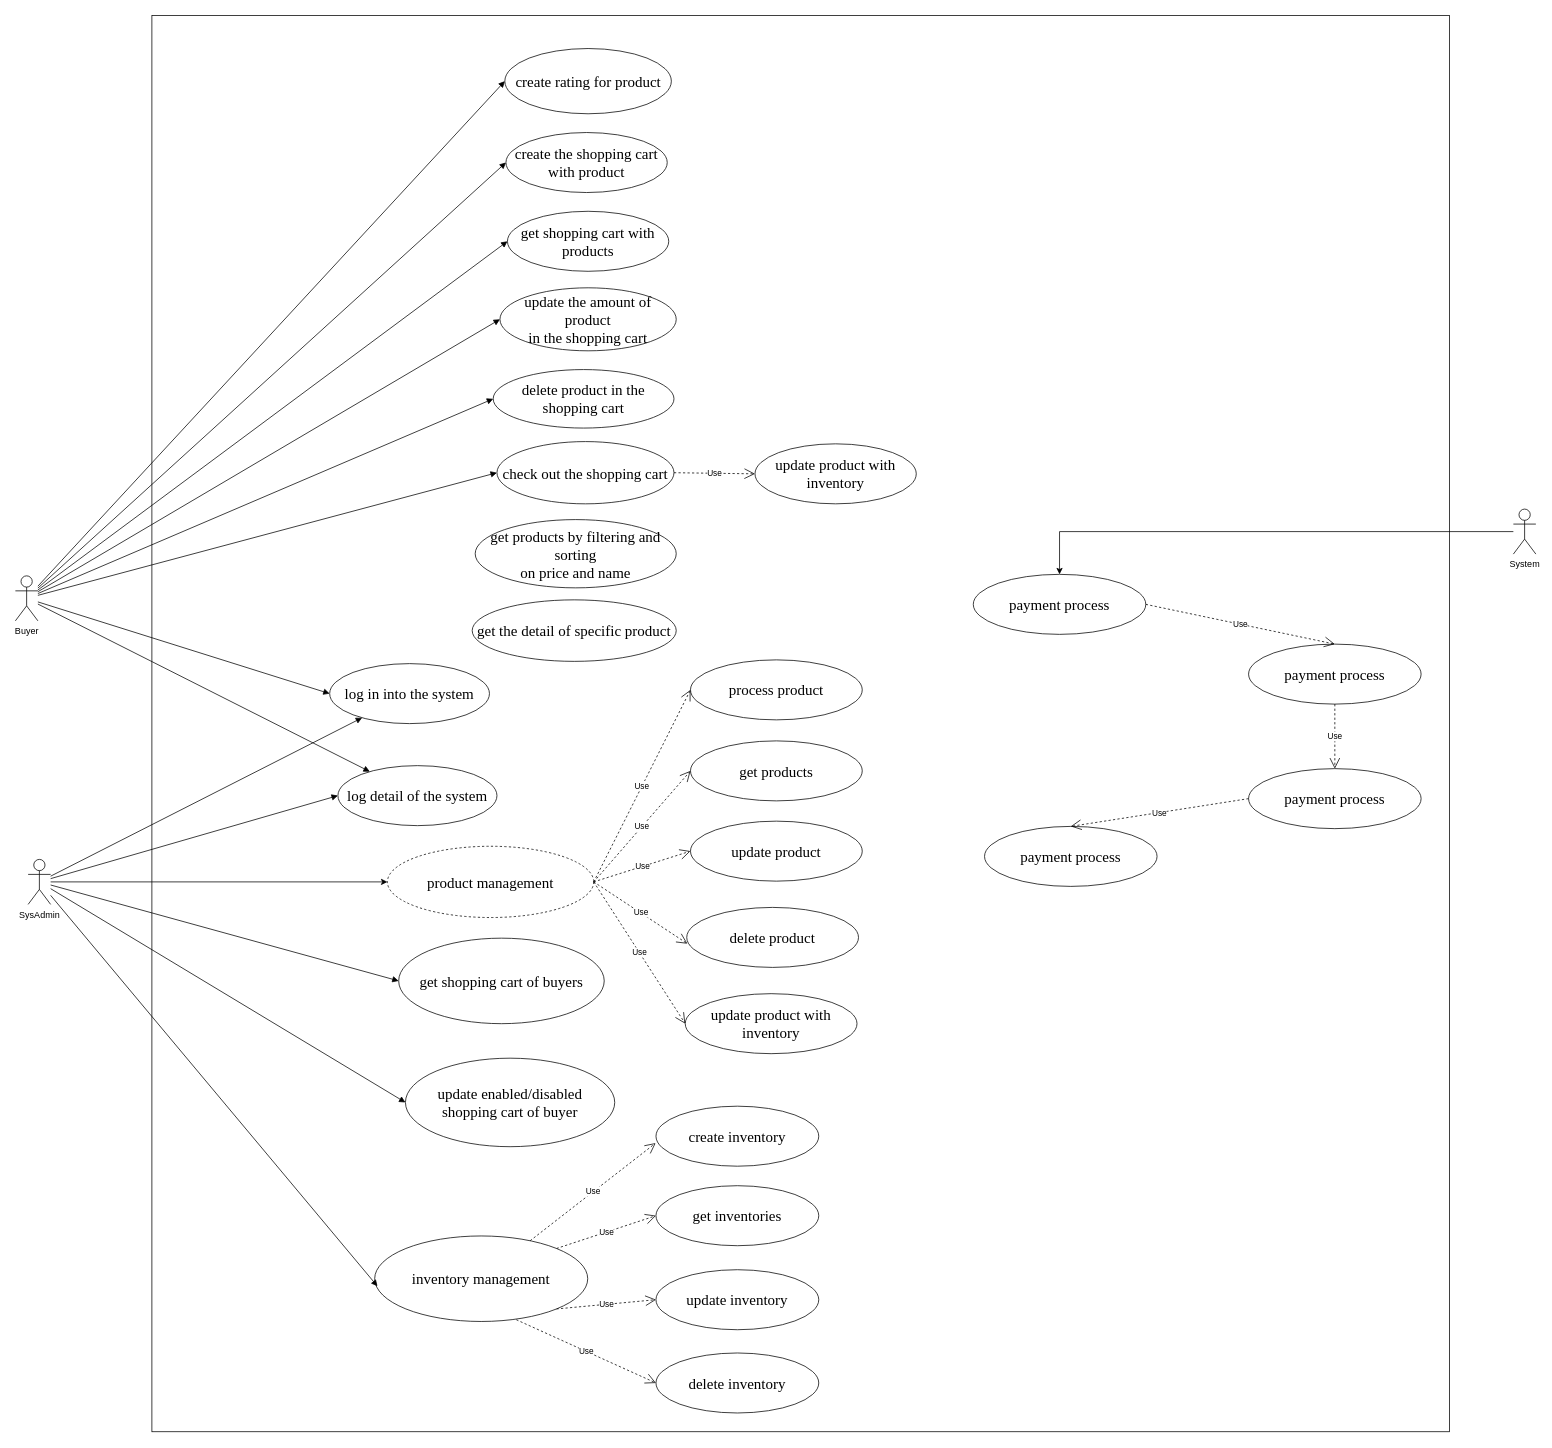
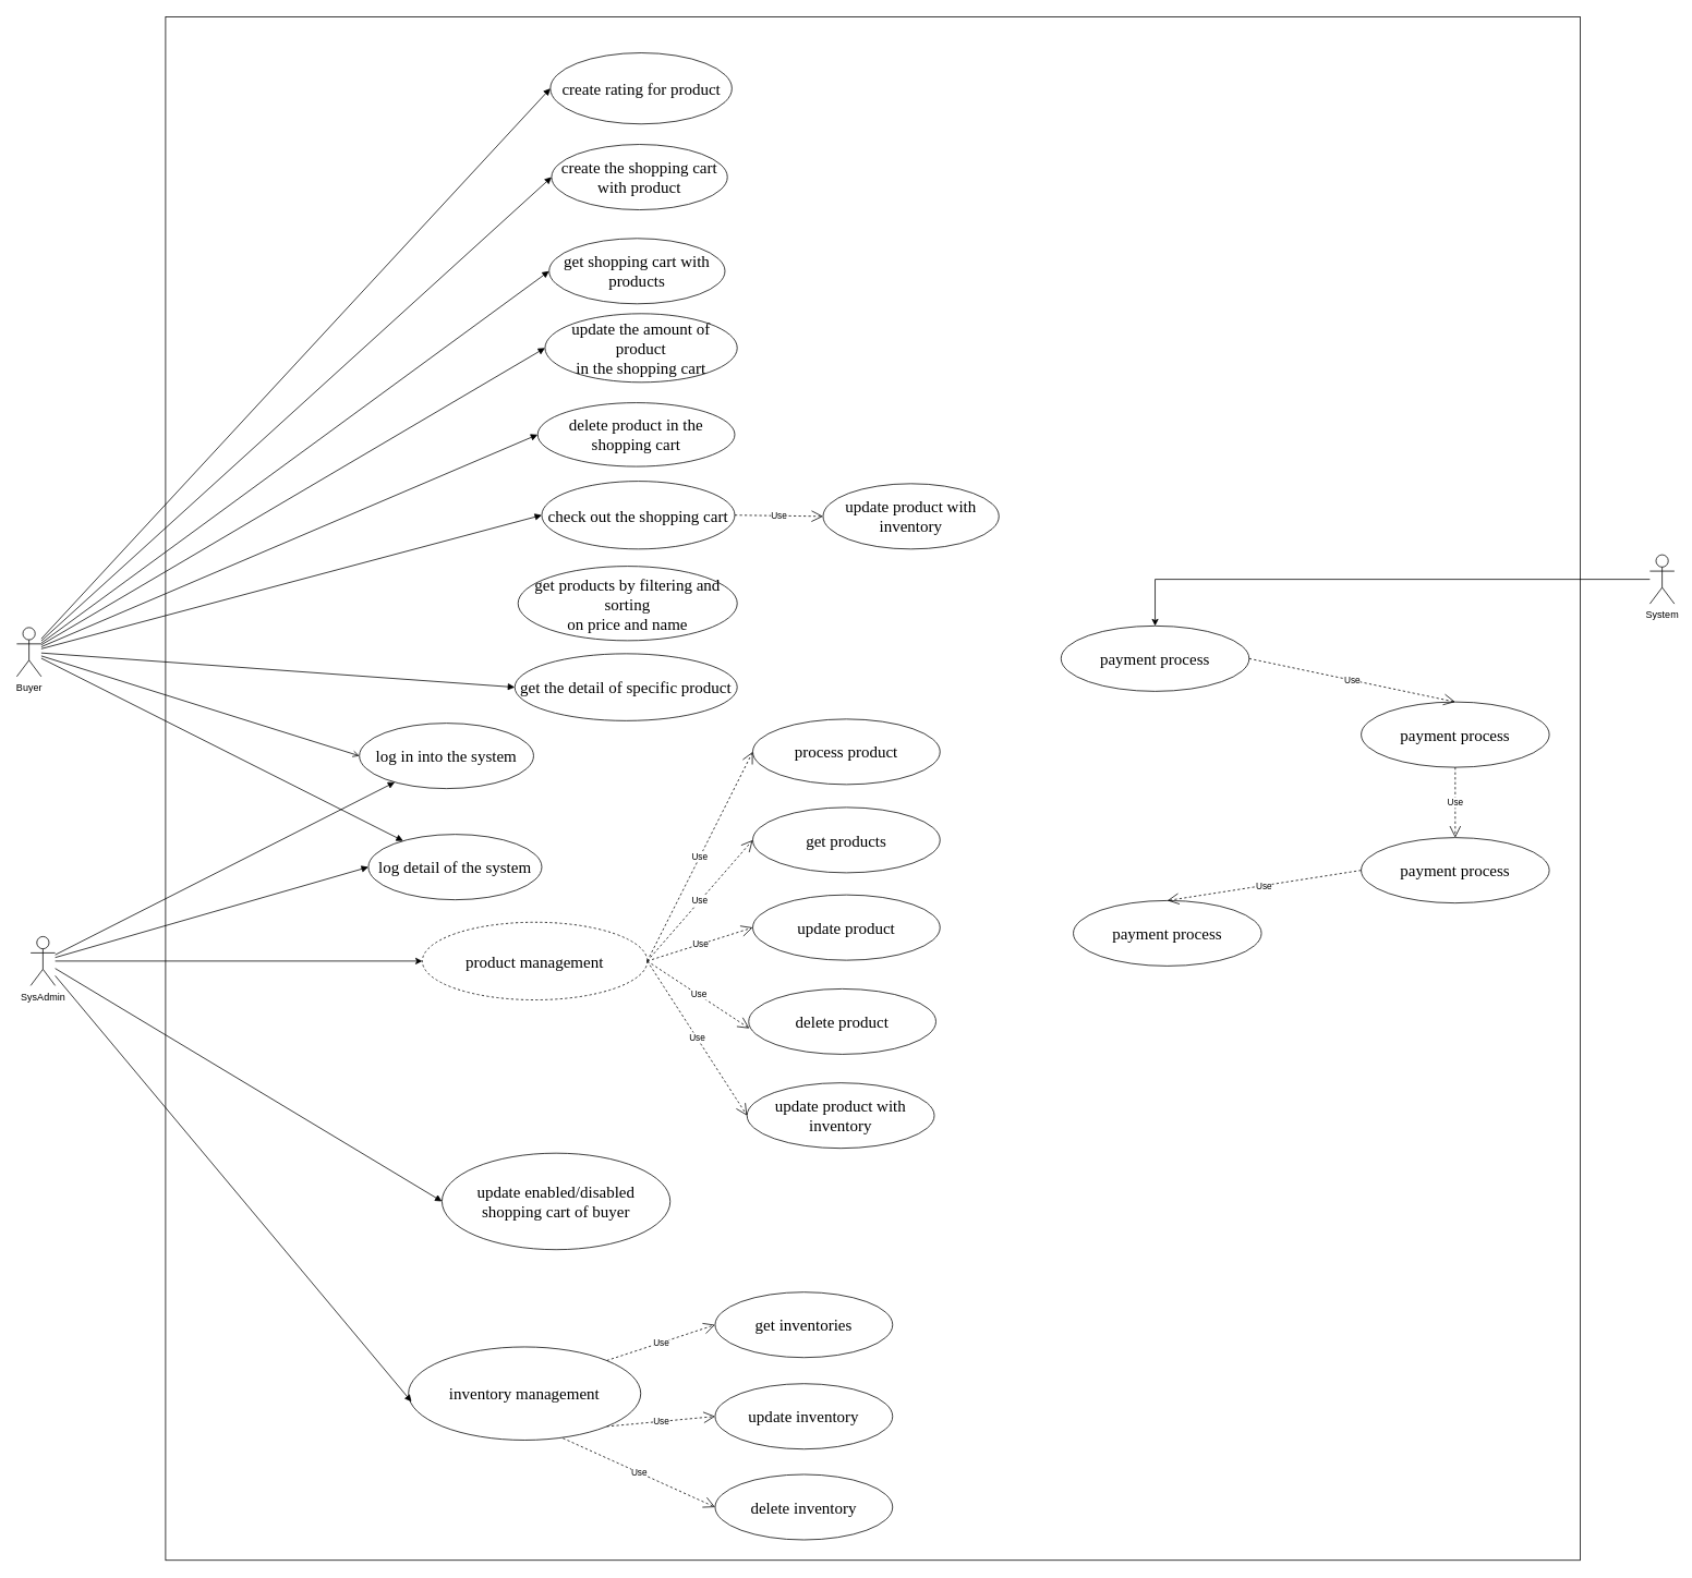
- <mxCell id="25" value="get shopping cart with products" style="ellipse;whiteSpace=wrap;html=1;verticalAlign=middle;fontFamily=Times New Roman;fontSize=20;" vertex="1" parent="1"><mxGeometry x="676" y="281" width="215" height="80" as="geometry" /></mxCell>
+ <mxCell id="25" value="get shopping cart with products" style="ellipse;whiteSpace=wrap;html=1;verticalAlign=middle;fontFamily=Times New Roman;fontSize=20;" vertex="1" parent="1"><mxGeometry x="671" y="291" width="215" height="80" as="geometry" /></mxCell>
+ <mxCell id="8" value="" style="html=1;verticalAlign=bottom;endArrow=block;curved=0;rounded=0;entryX=0;entryY=0.5;entryDx=0;entryDy=0;" edge="1" parent="1" source="3" target="7"><mxGeometry width="80" relative="1" as="geometry"><mxPoint x="397" y="594.5" as="sourcePoint" /><mxPoint x="772" y="782.5" as="targetPoint" /></mxGeometry></mxCell>
- <mxCell id="62" value="" style="html=1;verticalAlign=bottom;endArrow=block;curved=0;rounded=0;entryX=0;entryY=0.5;entryDx=0;entryDy=0;" edge="1" parent="1" source="3" target="57"><mxGeometry width="80" relative="1" as="geometry"><mxPoint x="303" y="1233" as="sourcePoint" /><mxPoint x="512" y="1128" as="targetPoint" /></mxGeometry></mxCell>
+ <mxCell id="62" value="" style="html=1;verticalAlign=bottom;endArrow=open;curved=0;rounded=0;entryX=0;entryY=0.5;entryDx=0;entryDy=0;" edge="1" parent="1" source="3" target="57"><mxGeometry width="80" relative="1" as="geometry"><mxPoint x="303" y="1233" as="sourcePoint" /><mxPoint x="512" y="1128" as="targetPoint" /></mxGeometry></mxCell>
- <mxCell id="24" value="" style="html=1;verticalAlign=bottom;endArrow=block;curved=0;rounded=0;entryX=0;entryY=0.5;entryDx=0;entryDy=0;" edge="1" parent="1" source="4" target="21"><mxGeometry width="80" relative="1" as="geometry"><mxPoint x="396" y="1188" as="sourcePoint" /><mxPoint x="600" y="1510" as="targetPoint" /></mxGeometry></mxCell>
- <mxCell id="21" value="get shopping cart of buyers" style="ellipse;whiteSpace=wrap;html=1;verticalAlign=middle;fontFamily=Times New Roman;fontSize=20;" vertex="1" parent="1"><mxGeometry x="531" y="1250" width="274" height="114" as="geometry" /></mxCell>
- <mxCell id="47" value="create inventory" style="ellipse;whiteSpace=wrap;html=1;verticalAlign=middle;fontFamily=Times New Roman;fontSize=20;" vertex="1" parent="1"><mxGeometry x="874" y="1474" width="217" height="80" as="geometry" /></mxCell>
- <mxCell id="50" value="Use" style="endArrow=open;endSize=12;dashed=1;html=1;rounded=0;entryX=-0.002;entryY=0.615;entryDx=0;entryDy=0;entryPerimeter=0;" edge="1" parent="1" source="45" target="47"><mxGeometry width="160" relative="1" as="geometry"><mxPoint x="661" y="1536" as="sourcePoint" /><mxPoint x="821" y="1536" as="targetPoint" /></mxGeometry></mxCell>
